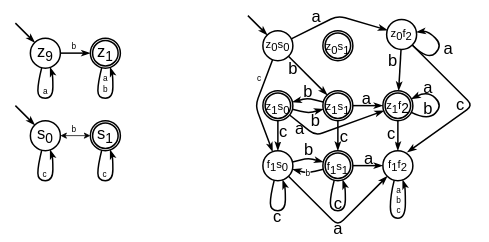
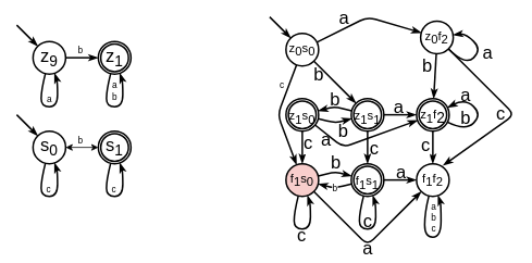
- <mxCell id="67" value="&lt;span style=&quot;font-size: 15px;&quot;&gt;z&lt;/span&gt;&lt;sub style=&quot;font-size: 15px;&quot;&gt;0&lt;/sub&gt;&lt;span style=&quot;font-size: 15px;&quot;&gt;s&lt;/span&gt;&lt;sub style=&quot;font-size: 15px;&quot;&gt;1&lt;/sub&gt;" style="ellipse;shape=doubleEllipse;whiteSpace=wrap;html=1;aspect=fixed;strokeWidth=2;fontSize=22;fixDash=0;backgroundOutline=0;comic=0;margin=3;fontFamily=Helvetica;fontColor=default;labelBackgroundColor=none;fillColor=none;" vertex="1" parent="1"><mxGeometry x="430" y="40" width="40" height="40" as="geometry" /></mxCell>
- <mxCell id="49" value="&lt;font style=&quot;font-size: 15px;&quot;&gt;f&lt;sub style=&quot;font-size: 15px;&quot;&gt;1&lt;/sub&gt;s&lt;sub style=&quot;font-size: 15px;&quot;&gt;0&lt;/sub&gt;&lt;/font&gt;" style="ellipse;whiteSpace=wrap;html=1;aspect=fixed;strokeWidth=2;fontSize=15;fontFamily=Helvetica;fontColor=default;labelBackgroundColor=none;" vertex="1" parent="1"><mxGeometry x="350" y="200" width="40" height="40" as="geometry" /></mxCell>
+ <mxCell id="49" value="&lt;font style=&quot;font-size: 15px;&quot;&gt;f&lt;sub style=&quot;font-size: 15px;&quot;&gt;1&lt;/sub&gt;s&lt;sub style=&quot;font-size: 15px;&quot;&gt;0&lt;/sub&gt;&lt;/font&gt;" style="ellipse;whiteSpace=wrap;html=1;aspect=fixed;strokeWidth=2;fontSize=15;fontFamily=Helvetica;fontColor=default;labelBackgroundColor=none;fillColor=#f8cecc;" vertex="1" parent="1"><mxGeometry x="350" y="200" width="40" height="40" as="geometry" /></mxCell>
